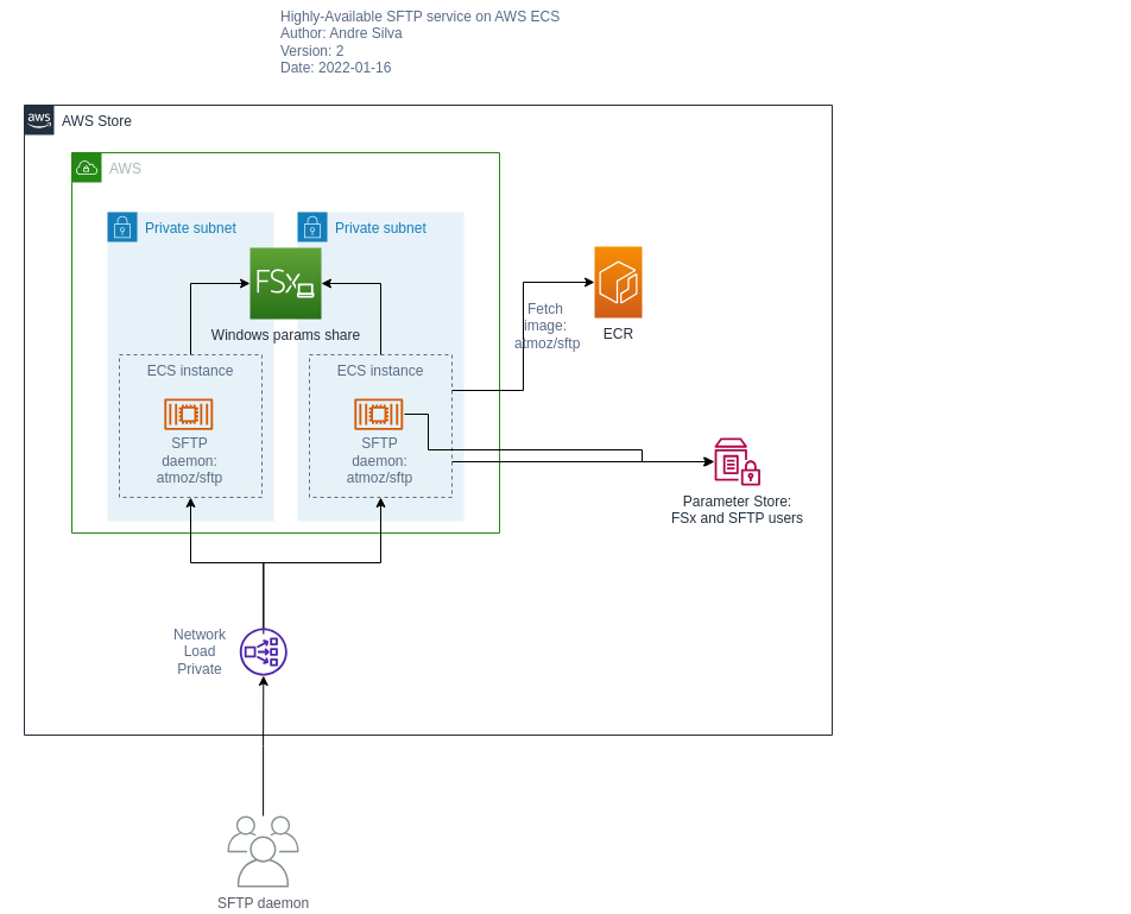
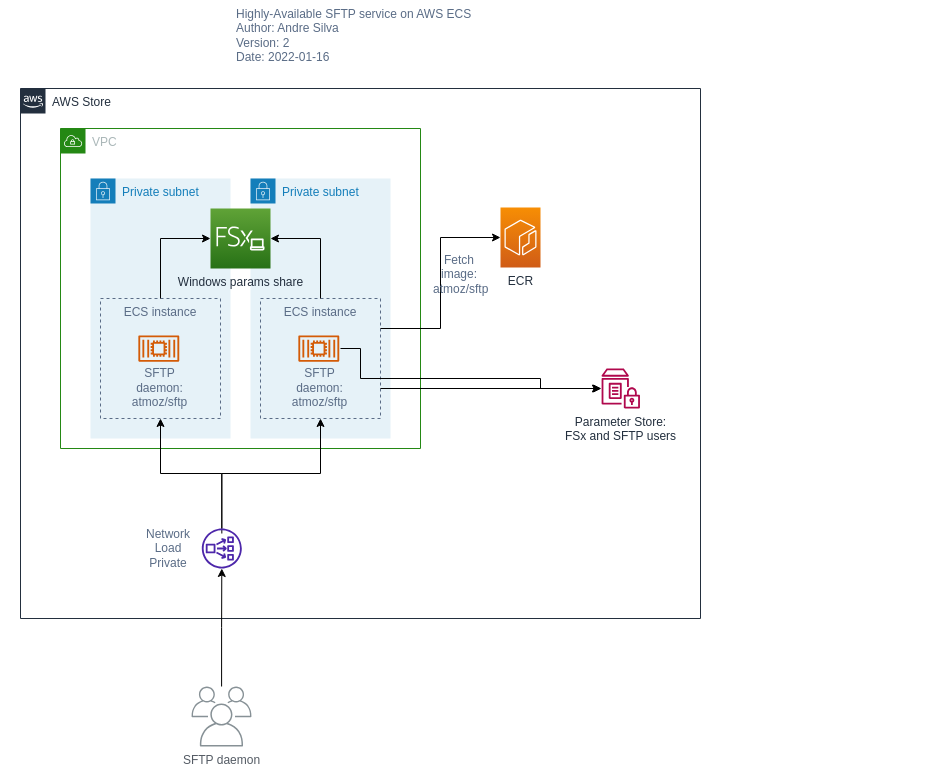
- <mxCell id="4" value="AWS" style="points=[[0,0],[0.25,0],[0.5,0],[0.75,0],[1,0],[1,0.25],[1,0.5],[1,0.75],[1,1],[0.75,1],[0.5,1],[0.25,1],[0,1],[0,0.75],[0,0.5],[0,0.25]];outlineConnect=0;gradientColor=none;html=1;whiteSpace=wrap;fontSize=12;fontStyle=0;container=1;pointerEvents=0;collapsible=0;recursiveResize=0;shape=mxgraph.aws4.group;grIcon=mxgraph.aws4.group_vpc;strokeColor=#248814;fillColor=none;verticalAlign=top;align=left;spacingLeft=30;fontColor=#AAB7B8;dashed=0;" parent="3" vertex="1"><mxGeometry x="40" y="40" width="360" height="320" as="geometry" /></mxCell>
+ <mxCell id="4" value="VPC" style="points=[[0,0],[0.25,0],[0.5,0],[0.75,0],[1,0],[1,0.25],[1,0.5],[1,0.75],[1,1],[0.75,1],[0.5,1],[0.25,1],[0,1],[0,0.75],[0,0.5],[0,0.25]];outlineConnect=0;gradientColor=none;html=1;whiteSpace=wrap;fontSize=12;fontStyle=0;container=1;pointerEvents=0;collapsible=0;recursiveResize=0;shape=mxgraph.aws4.group;grIcon=mxgraph.aws4.group_vpc;strokeColor=#248814;fillColor=none;verticalAlign=top;align=left;spacingLeft=30;fontColor=#AAB7B8;dashed=0;" parent="3" vertex="1"><mxGeometry x="40" y="40" width="360" height="320" as="geometry" /></mxCell>
